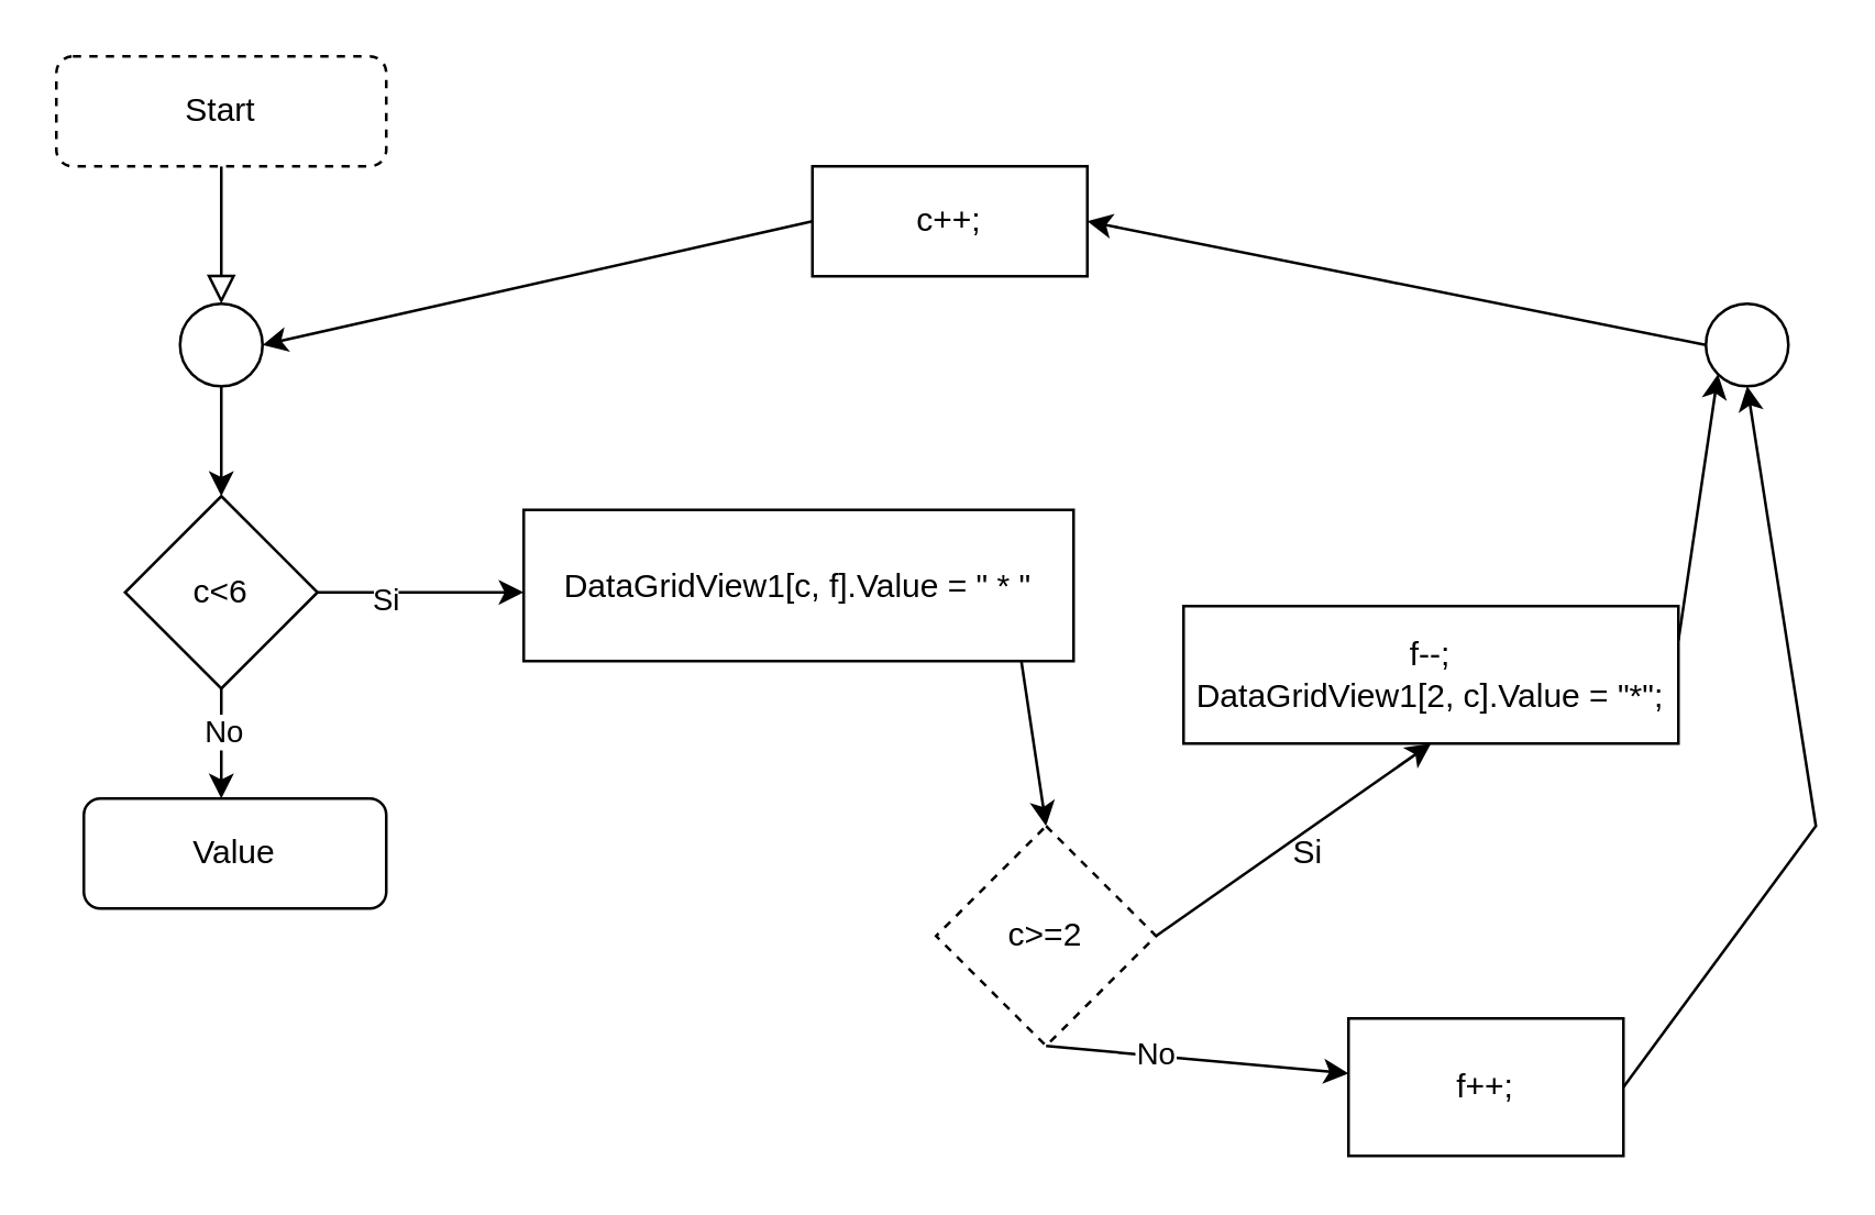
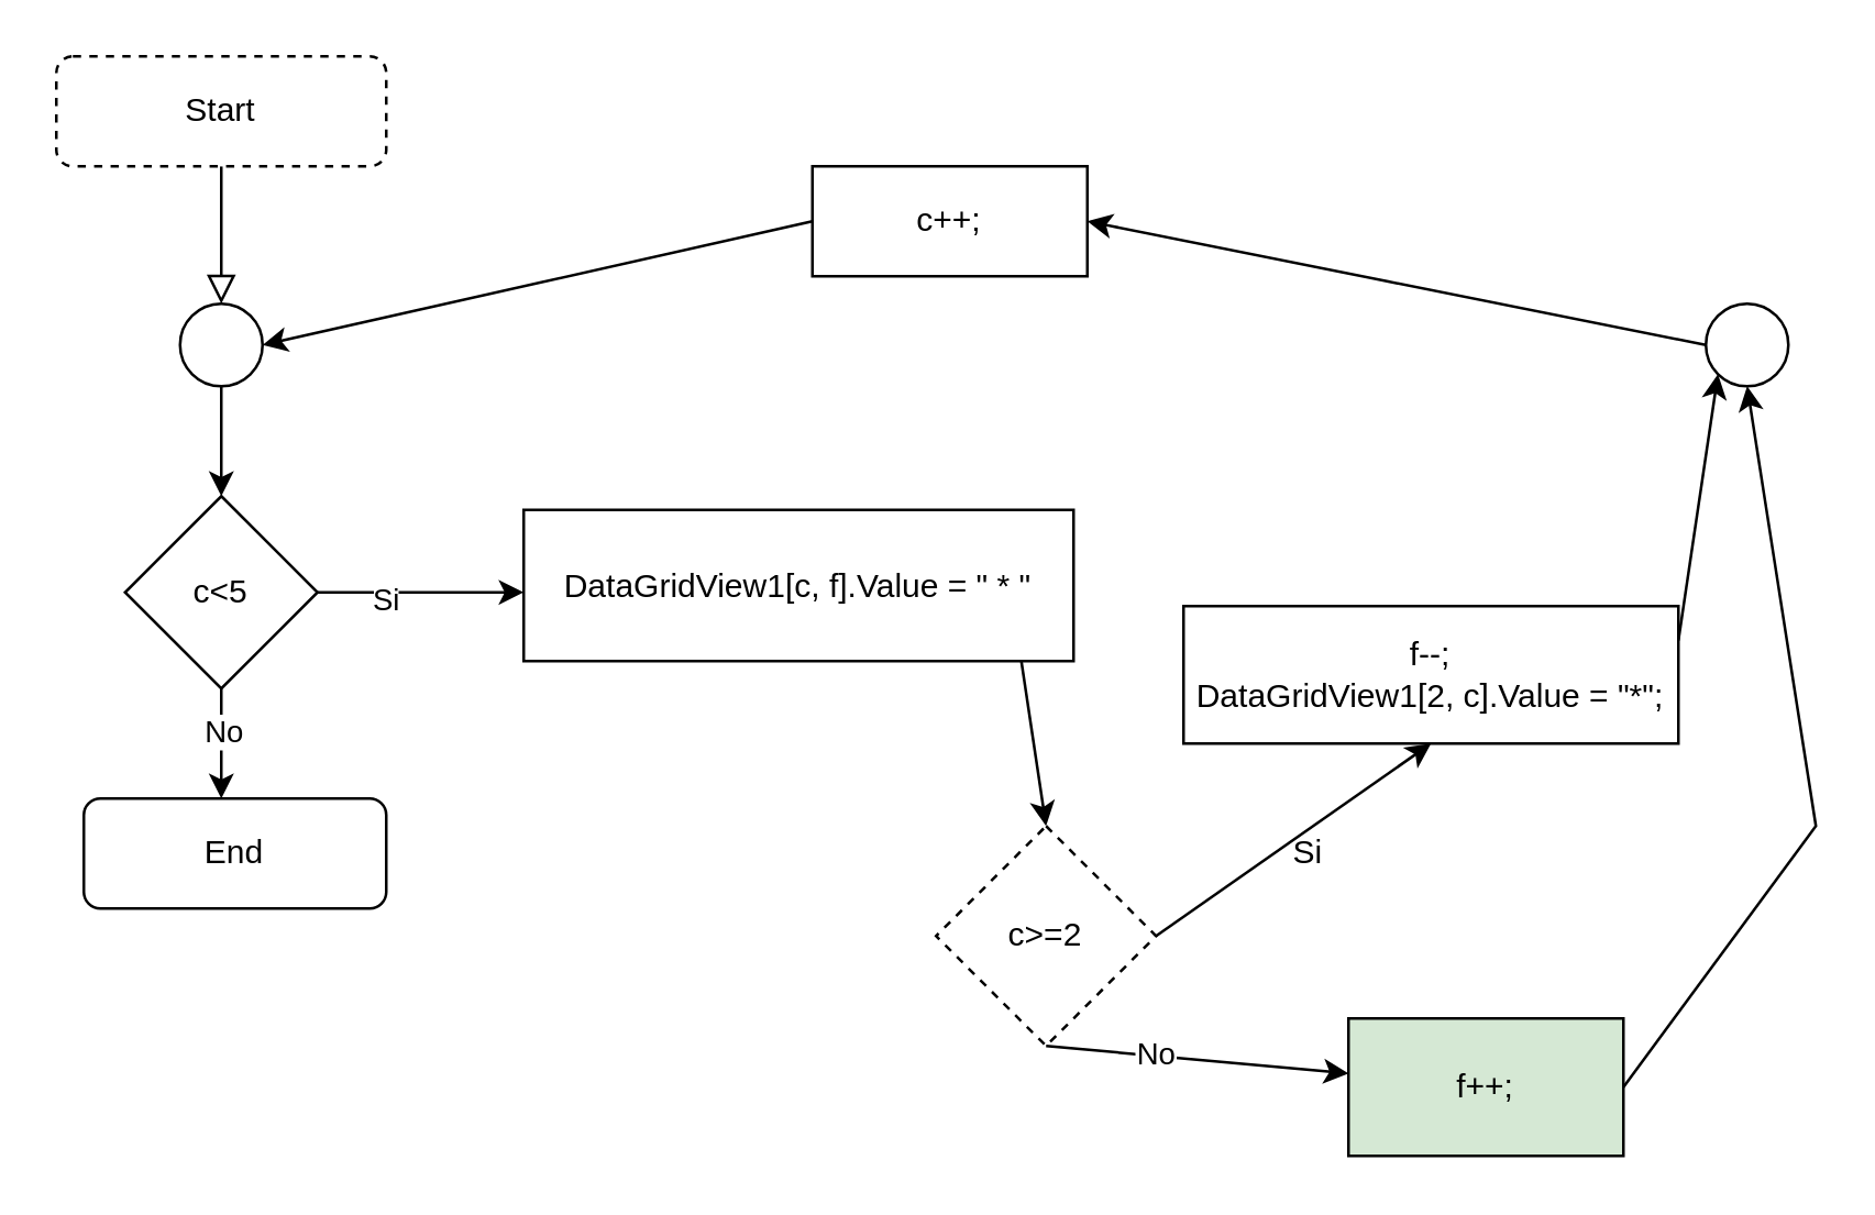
- <mxCell id="6" value="c&amp;lt;6" style="rhombus;whiteSpace=wrap;html=1;" vertex="1" parent="1"><mxGeometry x="45" y="180" width="70" height="70" as="geometry" /></mxCell>
+ <mxCell id="6" value="c&amp;lt;5" style="rhombus;whiteSpace=wrap;html=1;" vertex="1" parent="1"><mxGeometry x="45" y="180" width="70" height="70" as="geometry" /></mxCell>
- <mxCell id="12" value="Value" style="rounded=1;whiteSpace=wrap;html=1;" vertex="1" parent="1"><mxGeometry x="30" y="290" width="110" height="40" as="geometry" /></mxCell>
+ <mxCell id="12" value="End" style="rounded=1;whiteSpace=wrap;html=1;" vertex="1" parent="1"><mxGeometry x="30" y="290" width="110" height="40" as="geometry" /></mxCell>
- <mxCell id="19" value="f++;" style="rounded=0;whiteSpace=wrap;html=1;" vertex="1" parent="1"><mxGeometry x="490" y="370" width="100" height="50" as="geometry" /></mxCell>
+ <mxCell id="19" value="f++;" style="rounded=0;whiteSpace=wrap;html=1;fillColor=#d5e8d4;" vertex="1" parent="1"><mxGeometry x="490" y="370" width="100" height="50" as="geometry" /></mxCell>
